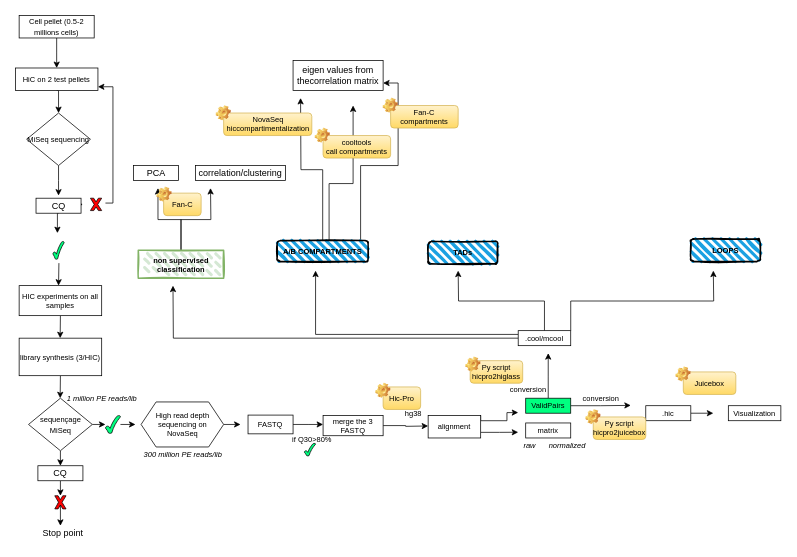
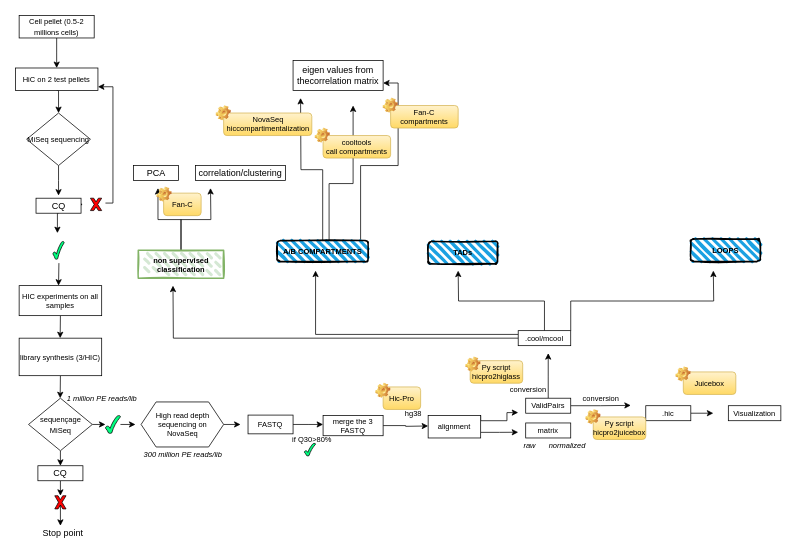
- <mxCell id="51" value="ValidPairs" style="rounded=0;whiteSpace=wrap;html=1;fontSize=10;fillColor=#00ff80;" vertex="1" parent="1"><mxGeometry x="700" y="530" width="60" height="20" as="geometry" /></mxCell>
+ <mxCell id="51" value="ValidPairs" style="rounded=0;whiteSpace=wrap;html=1;fontSize=10;" vertex="1" parent="1"><mxGeometry x="700" y="530" width="60" height="20" as="geometry" /></mxCell>
